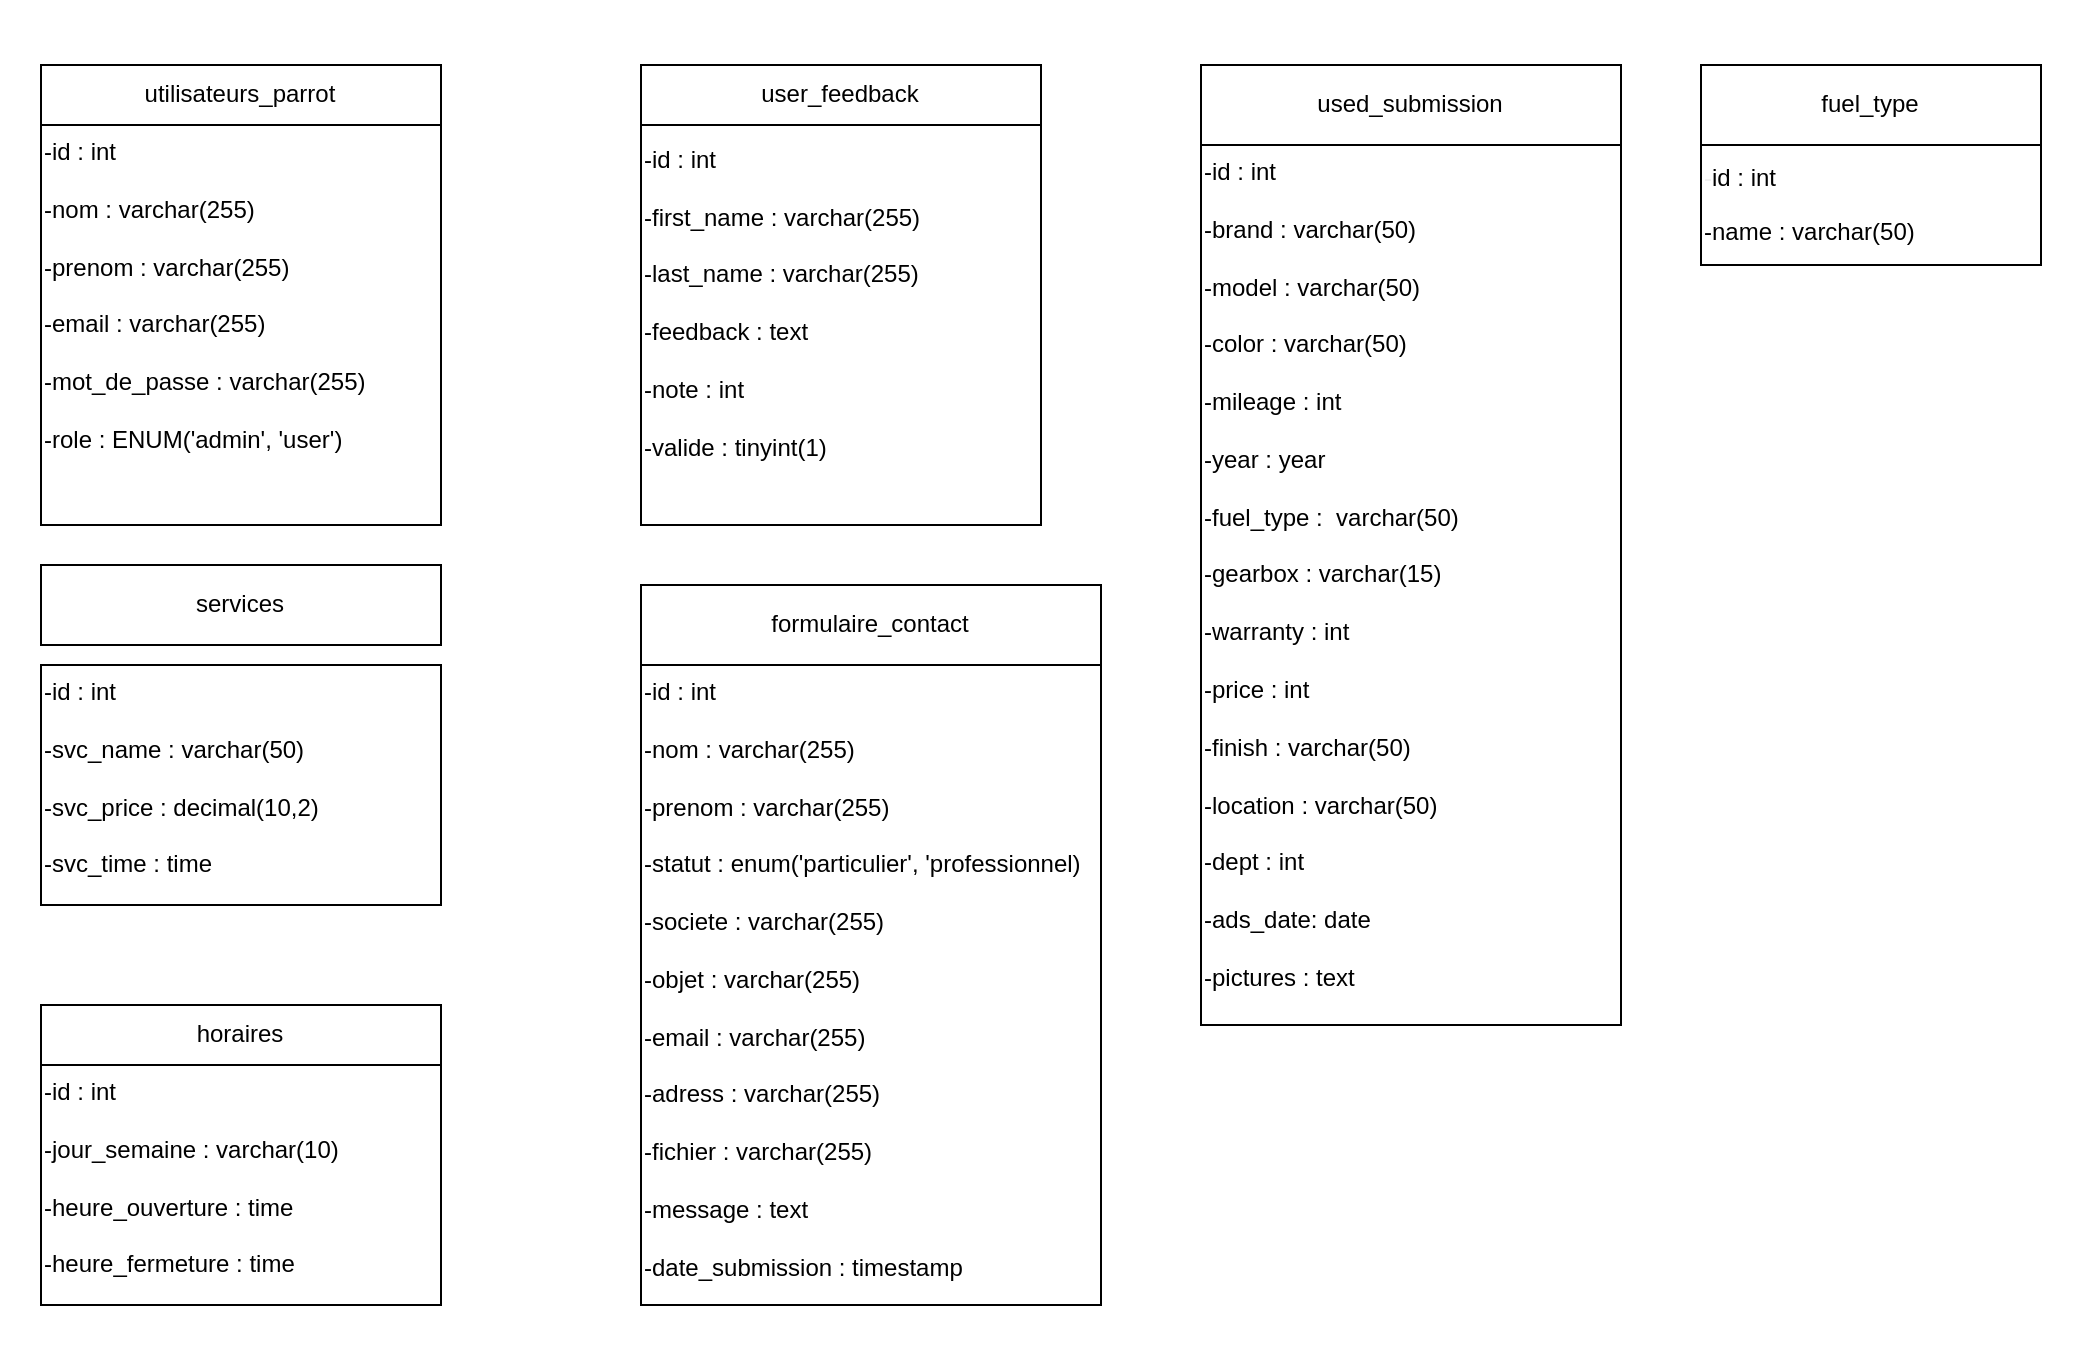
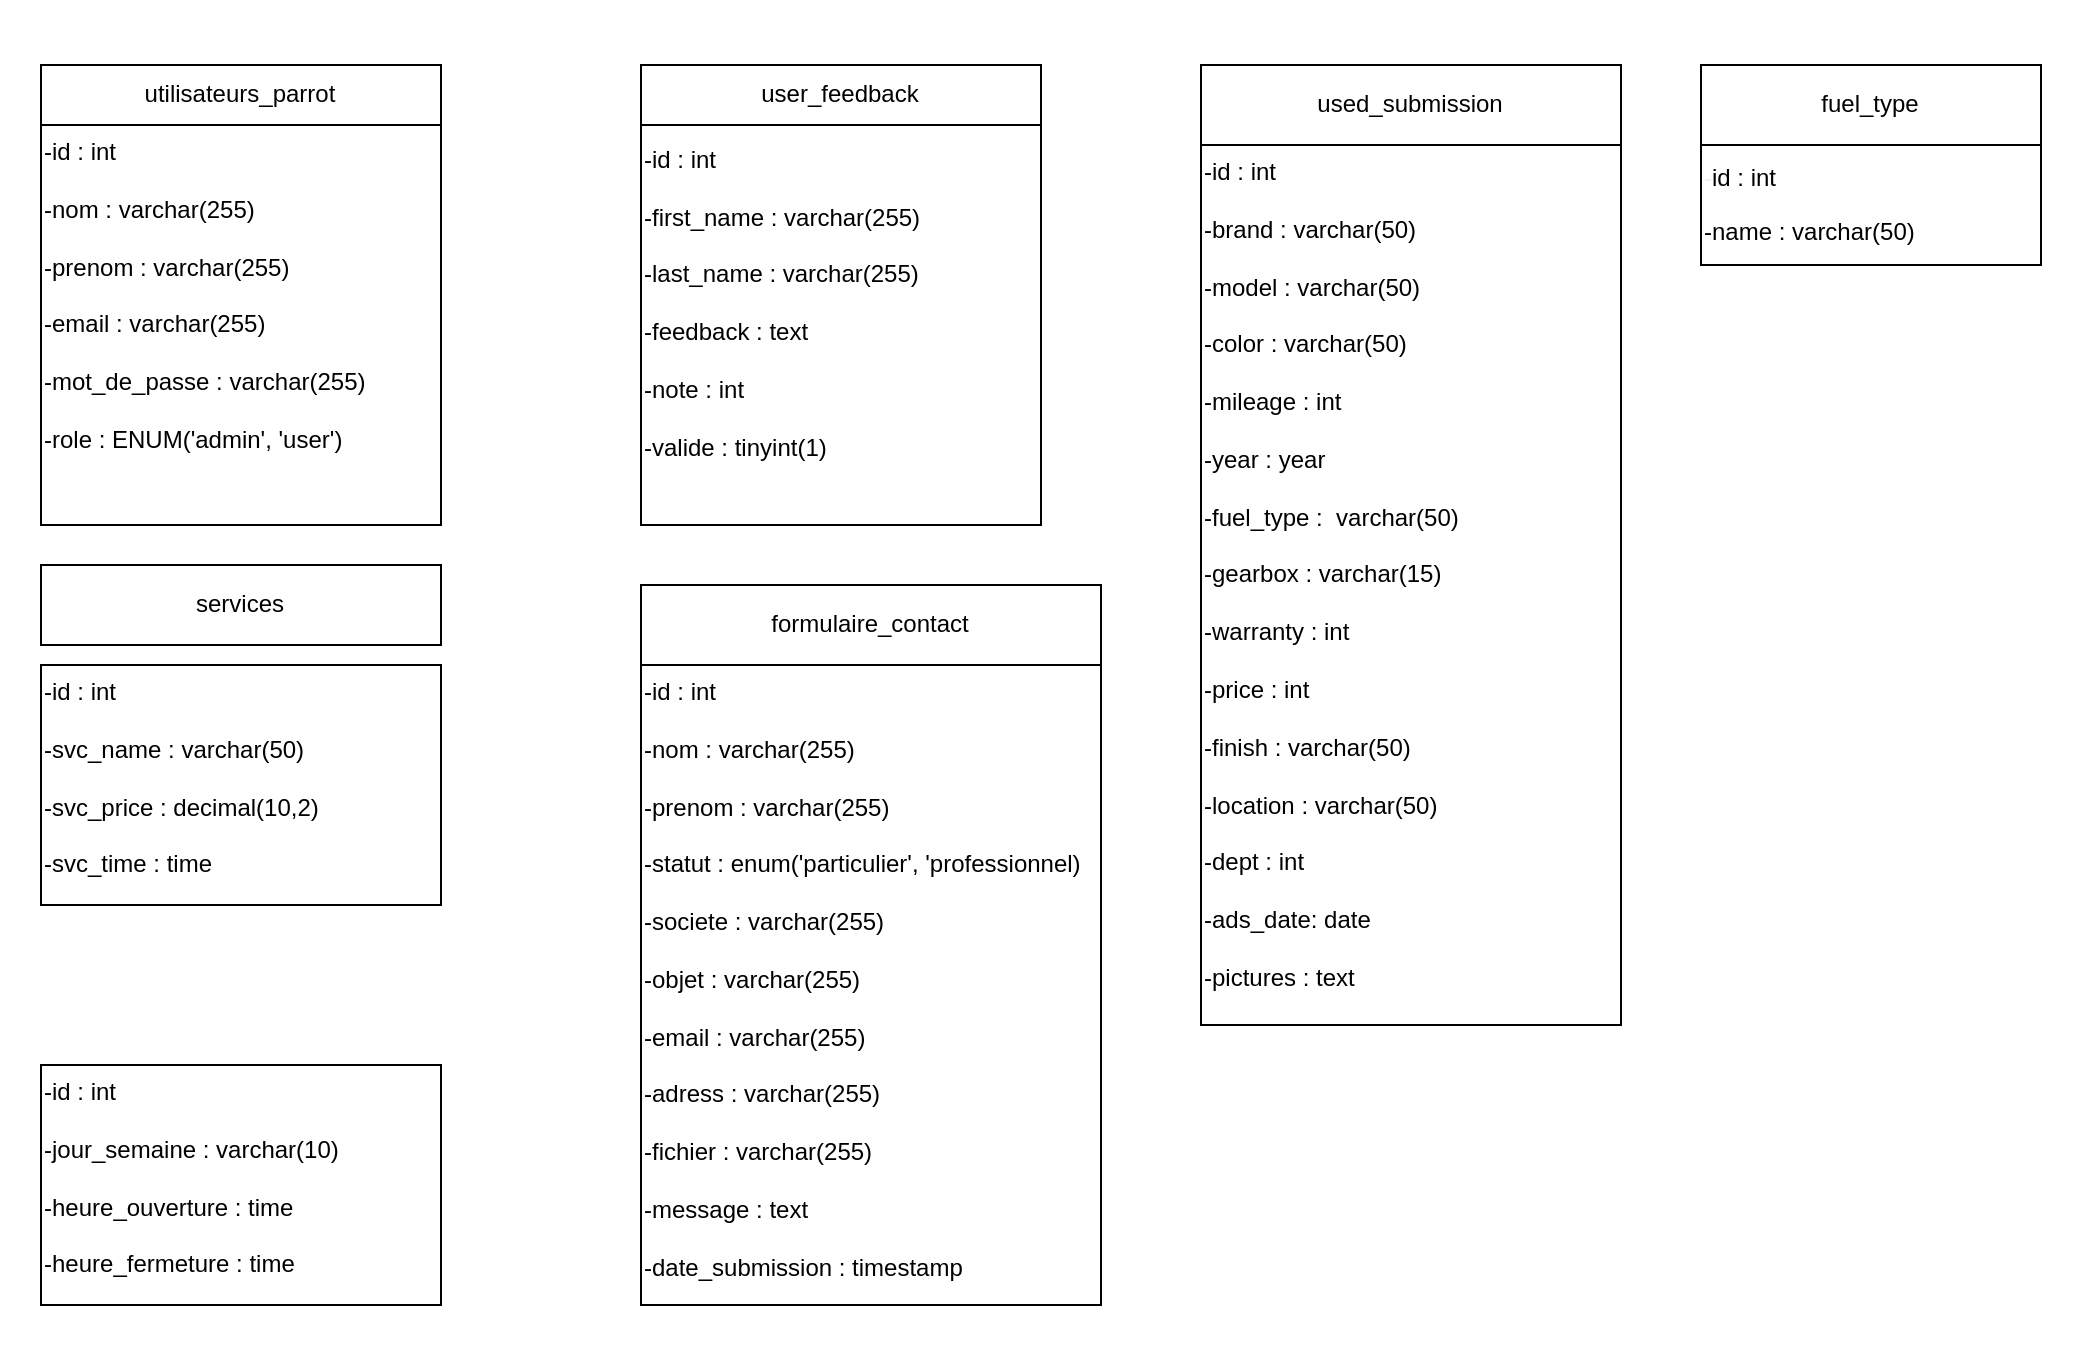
- <mxCell id="7" value="horaires" style="whiteSpace=wrap;html=1;" parent="1" vertex="1"><mxGeometry x="20" y="490" width="200" height="30" as="geometry" /></mxCell>
